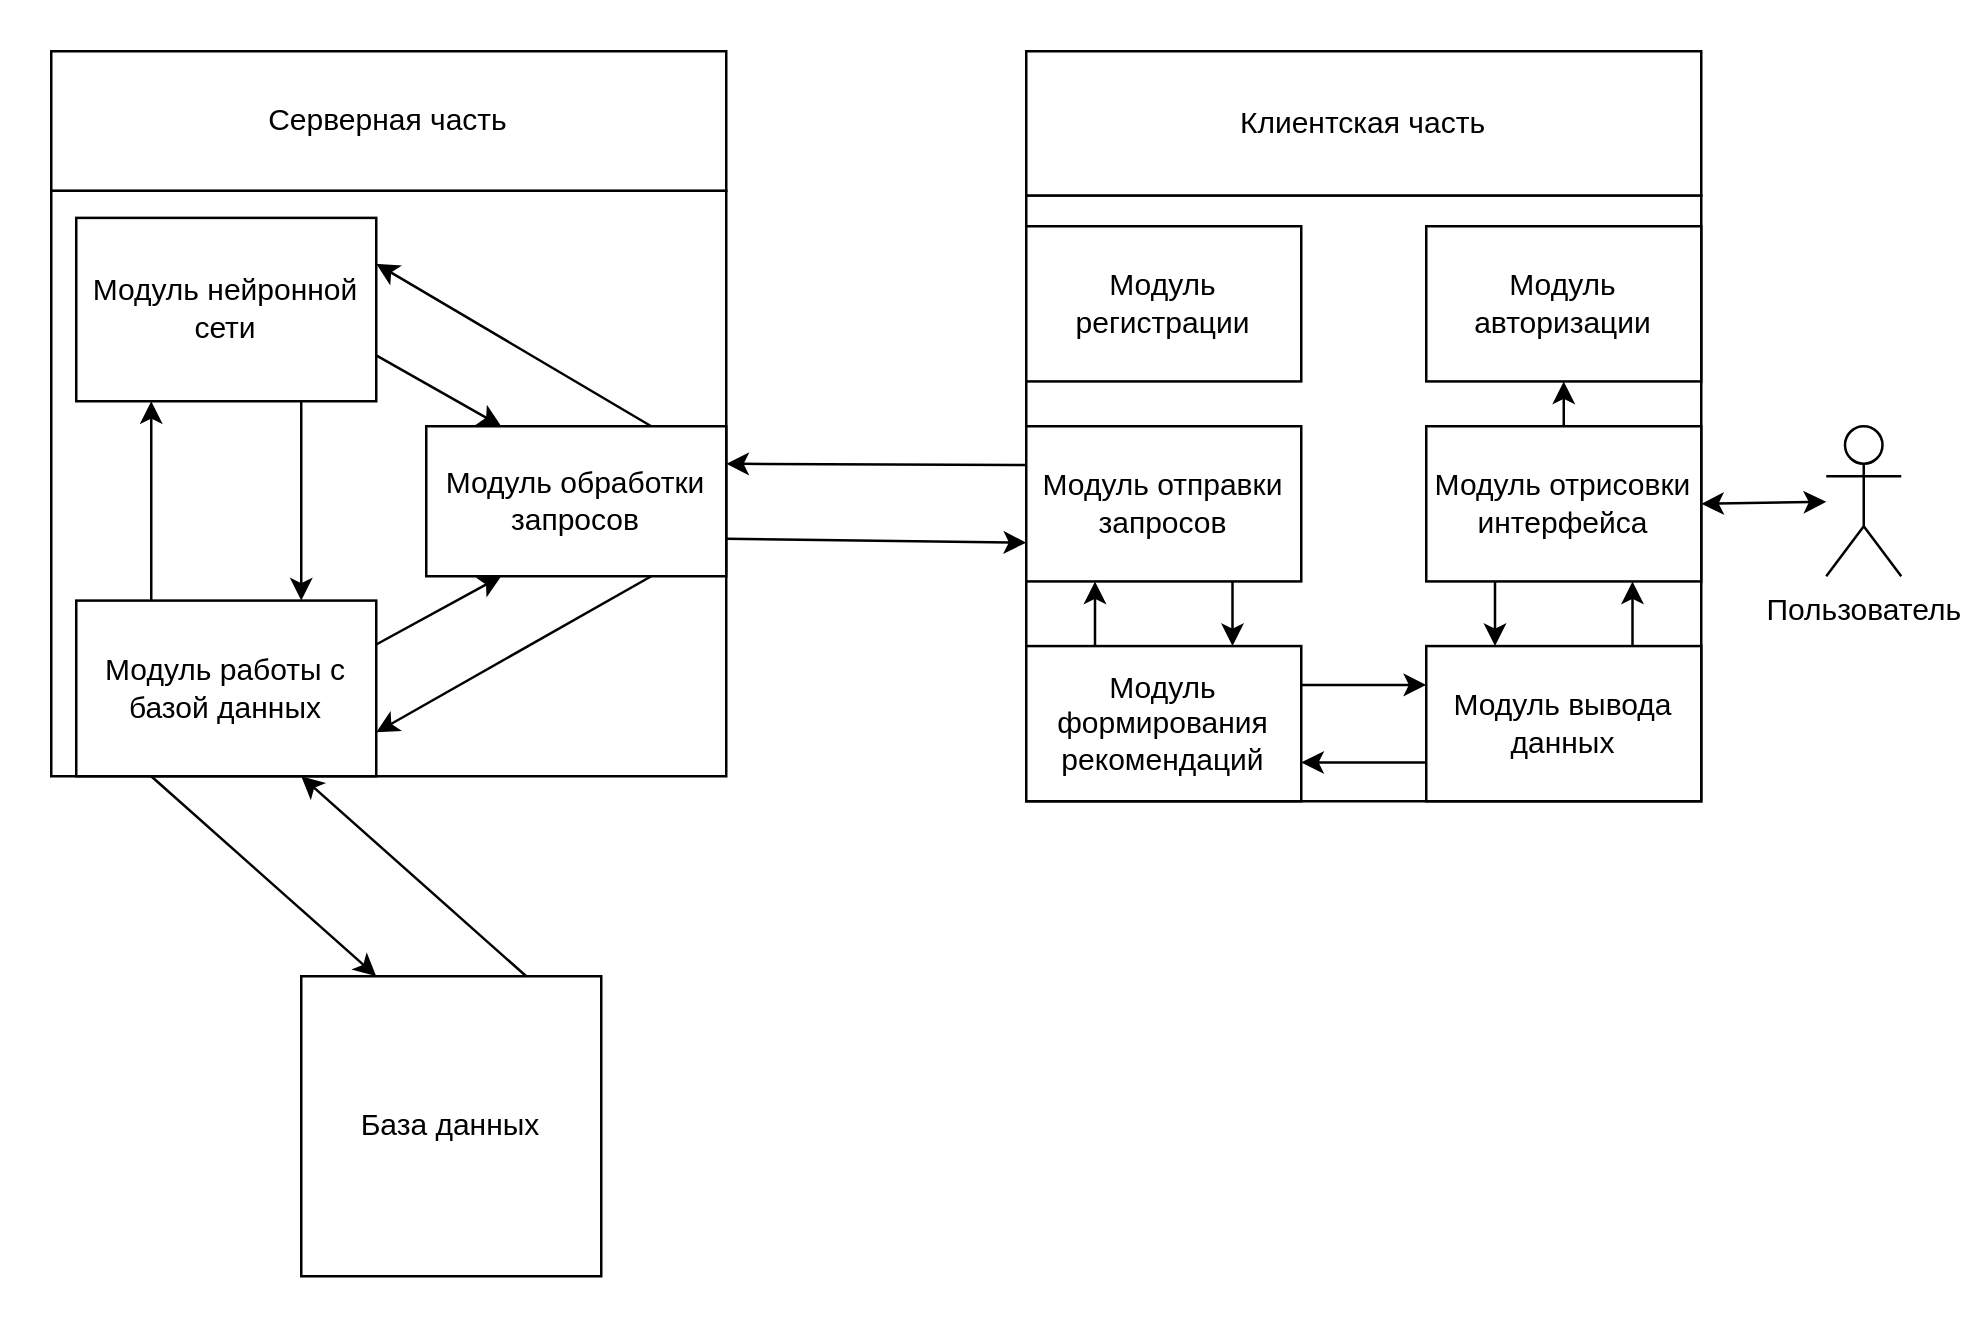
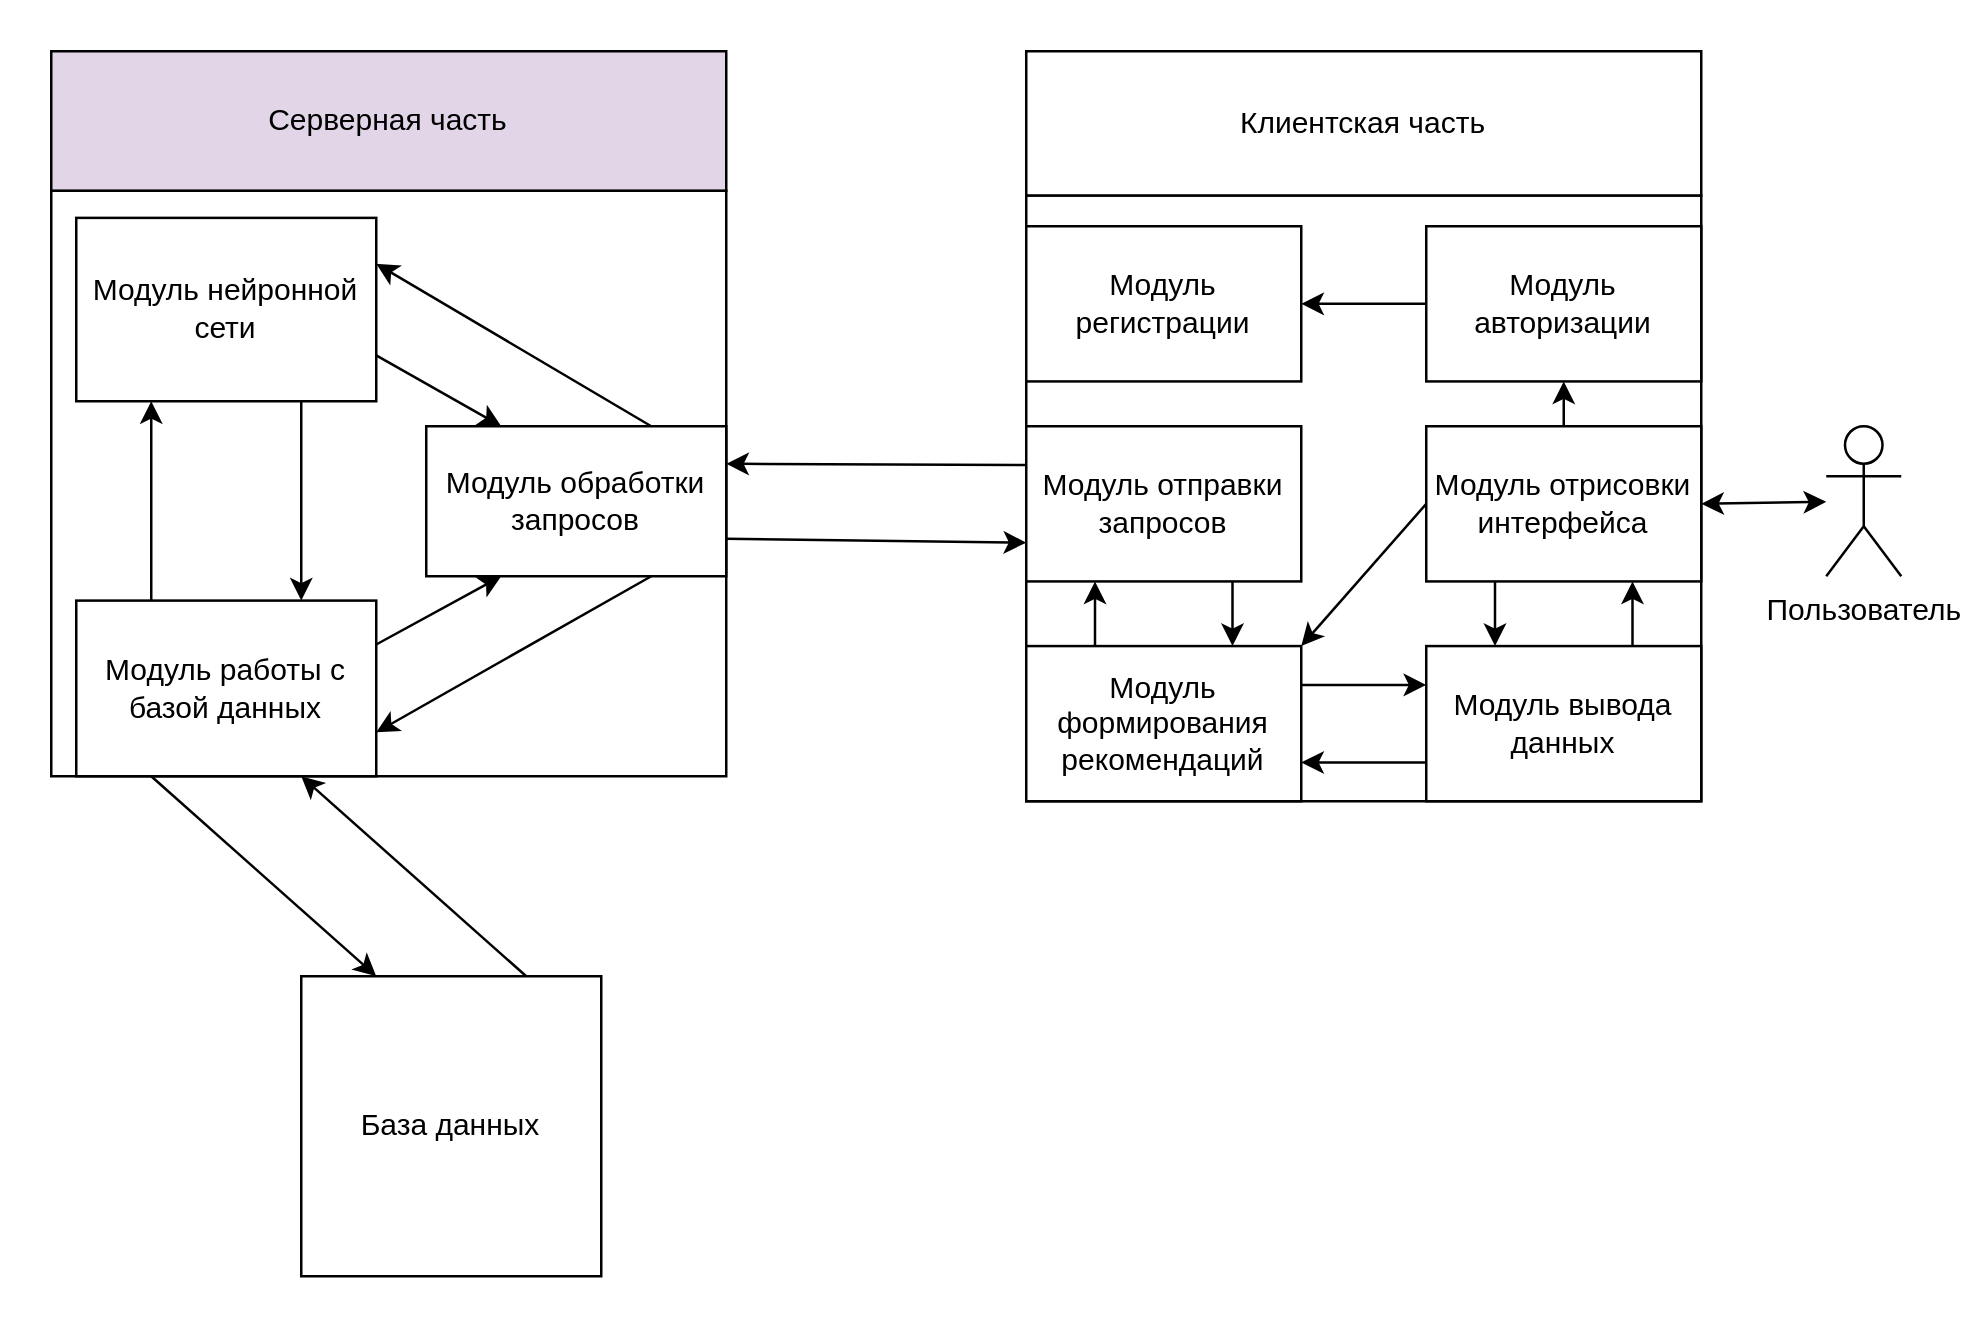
- <mxCell id="4" value="Серверная часть" style="rounded=0;whiteSpace=wrap;html=1;" vertex="1" parent="2"><mxGeometry width="270" height="55.769" as="geometry" /></mxCell>
+ <mxCell id="4" value="Серверная часть" style="rounded=0;whiteSpace=wrap;html=1;fillColor=#e1d5e7;" vertex="1" parent="2"><mxGeometry width="270" height="55.769" as="geometry" /></mxCell>
+ <mxCell id="16" value="" style="endArrow=classic;html=1;rounded=0;entryX=1;entryY=0.5;entryDx=0;entryDy=0;exitX=0;exitY=0.5;exitDx=0;exitDy=0;" edge="1" parent="8" source="14" target="13"><mxGeometry width="50" height="50" relative="1" as="geometry"><mxPoint x="250" y="434.483" as="sourcePoint" /><mxPoint x="300" y="382.759" as="targetPoint" /></mxGeometry></mxCell>
+ <mxCell id="25" value="" style="endArrow=classic;html=1;rounded=0;entryX=1;entryY=0;entryDx=0;entryDy=0;exitX=0;exitY=0.5;exitDx=0;exitDy=0;" edge="1" parent="8" source="12" target="17"><mxGeometry width="50" height="50" relative="1" as="geometry"><mxPoint x="110" y="350" as="sourcePoint" /><mxPoint x="130" y="330" as="targetPoint" /></mxGeometry></mxCell>
